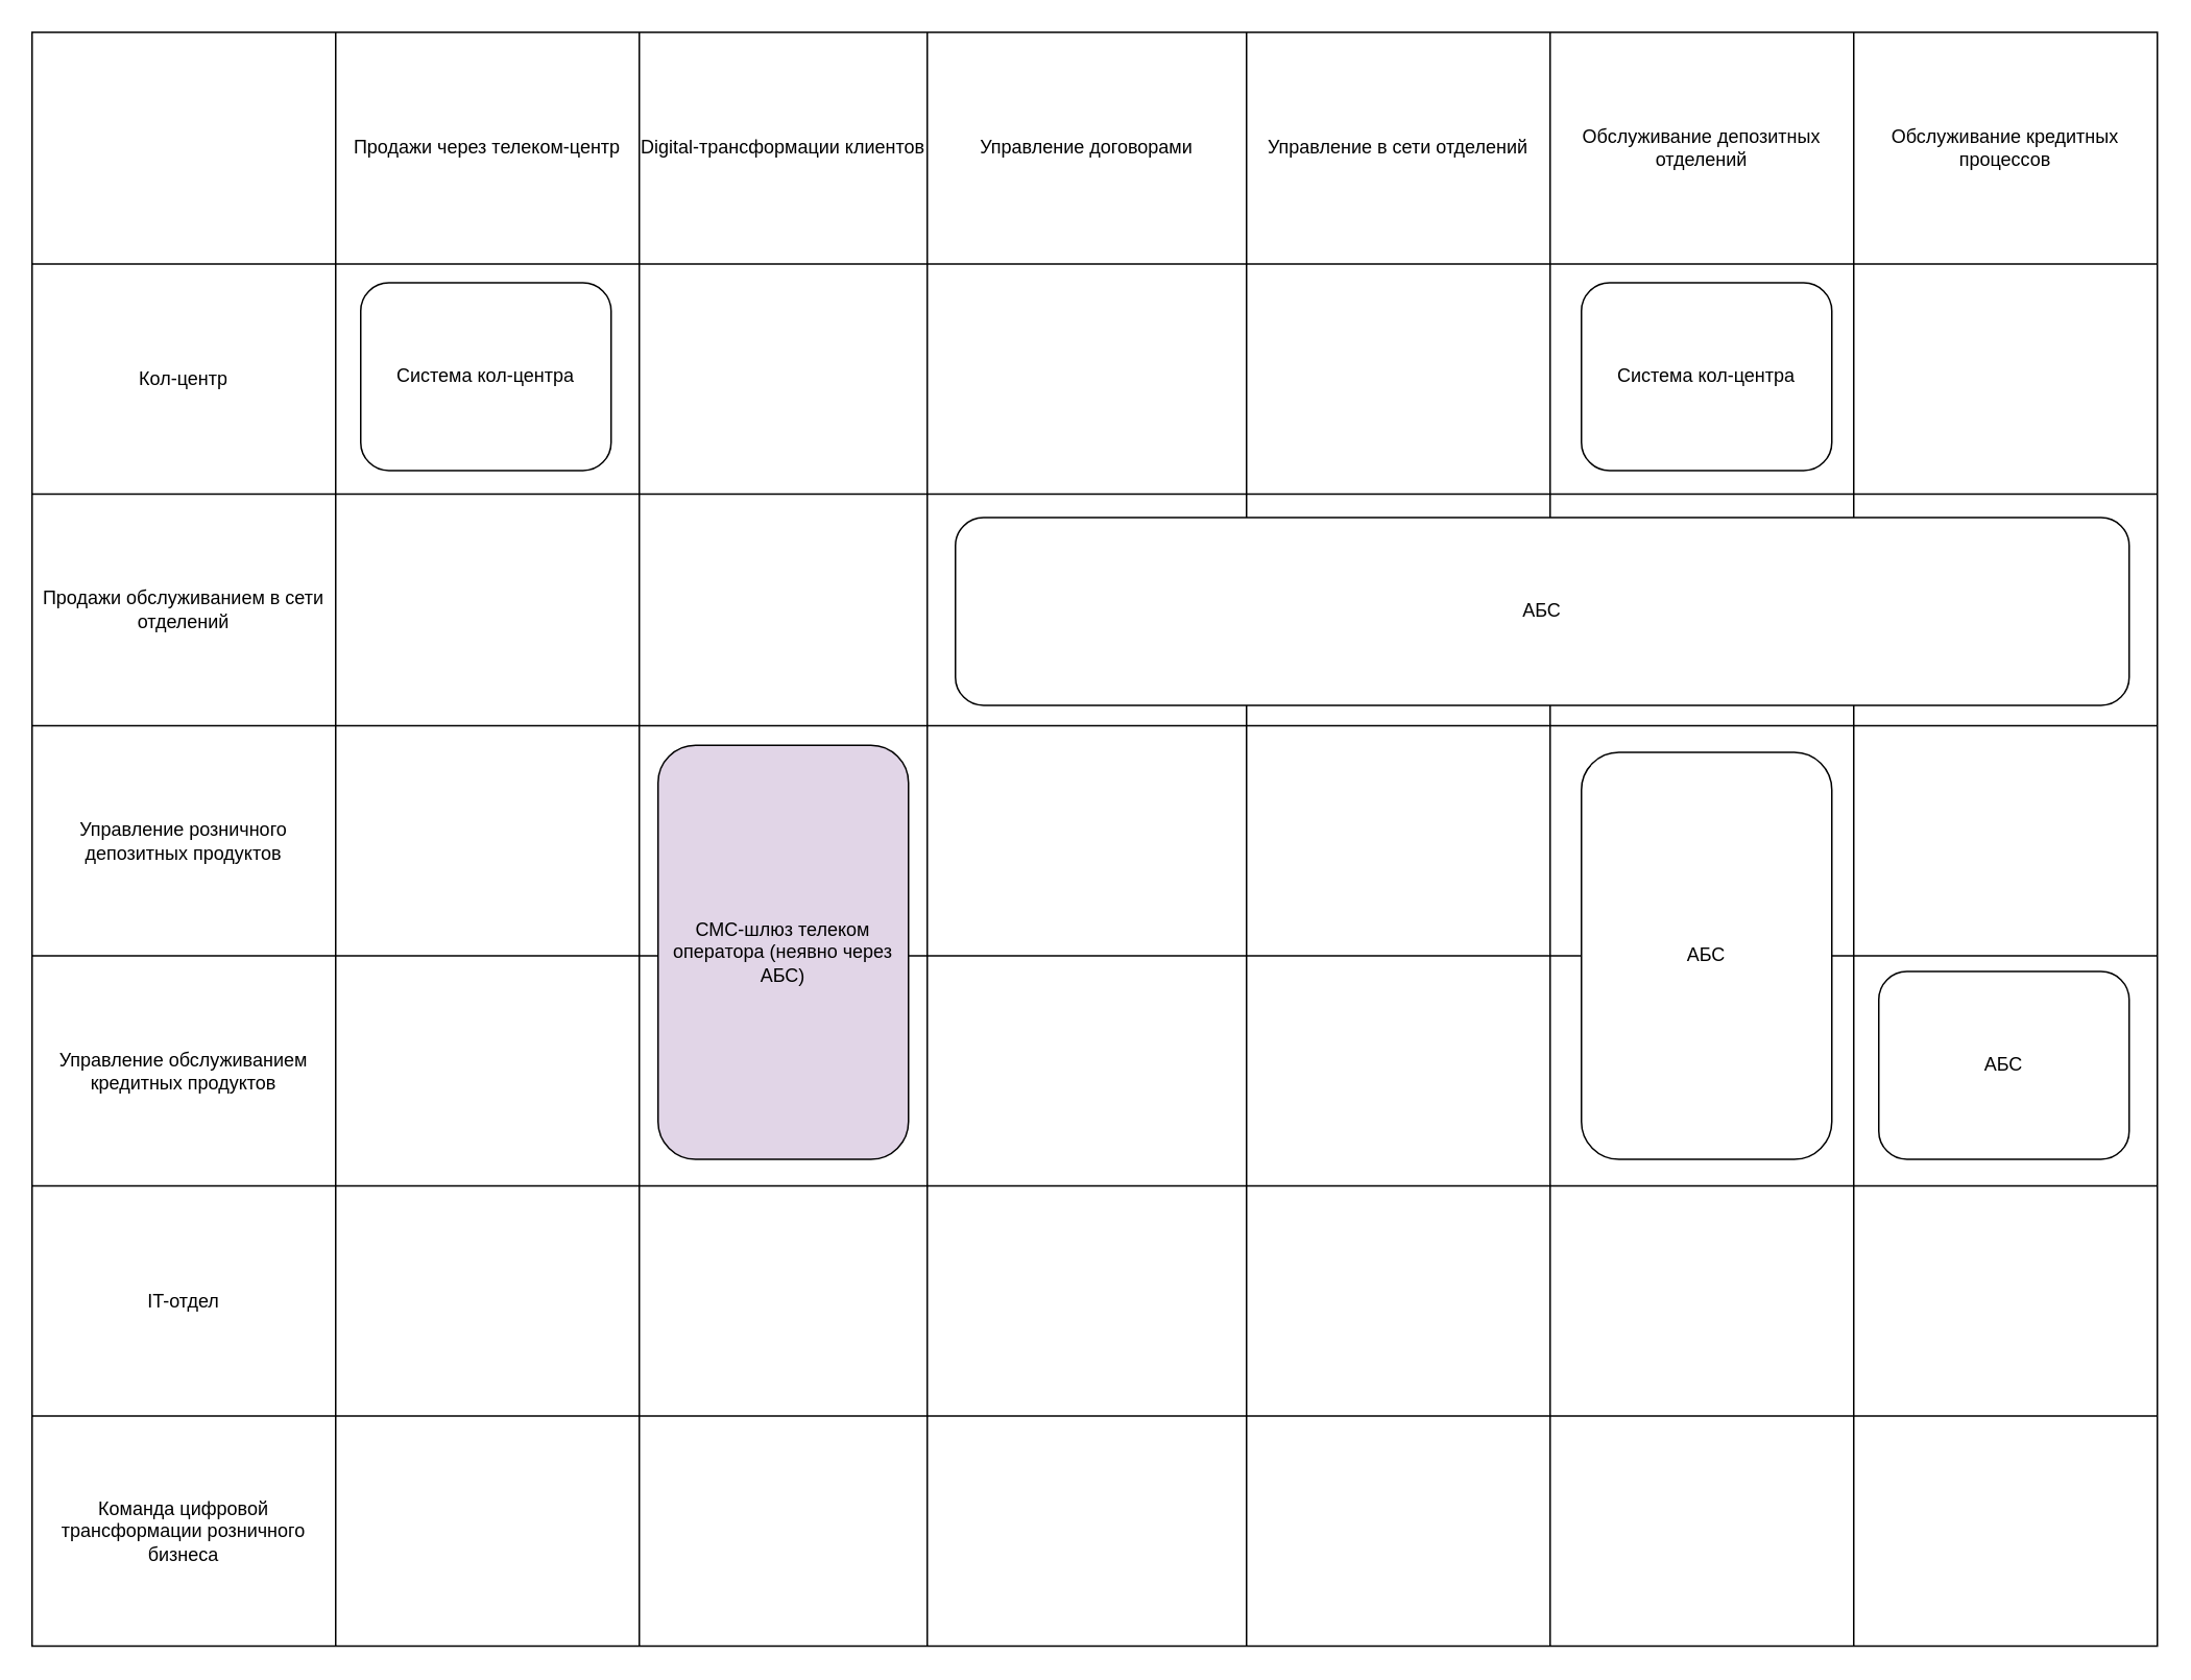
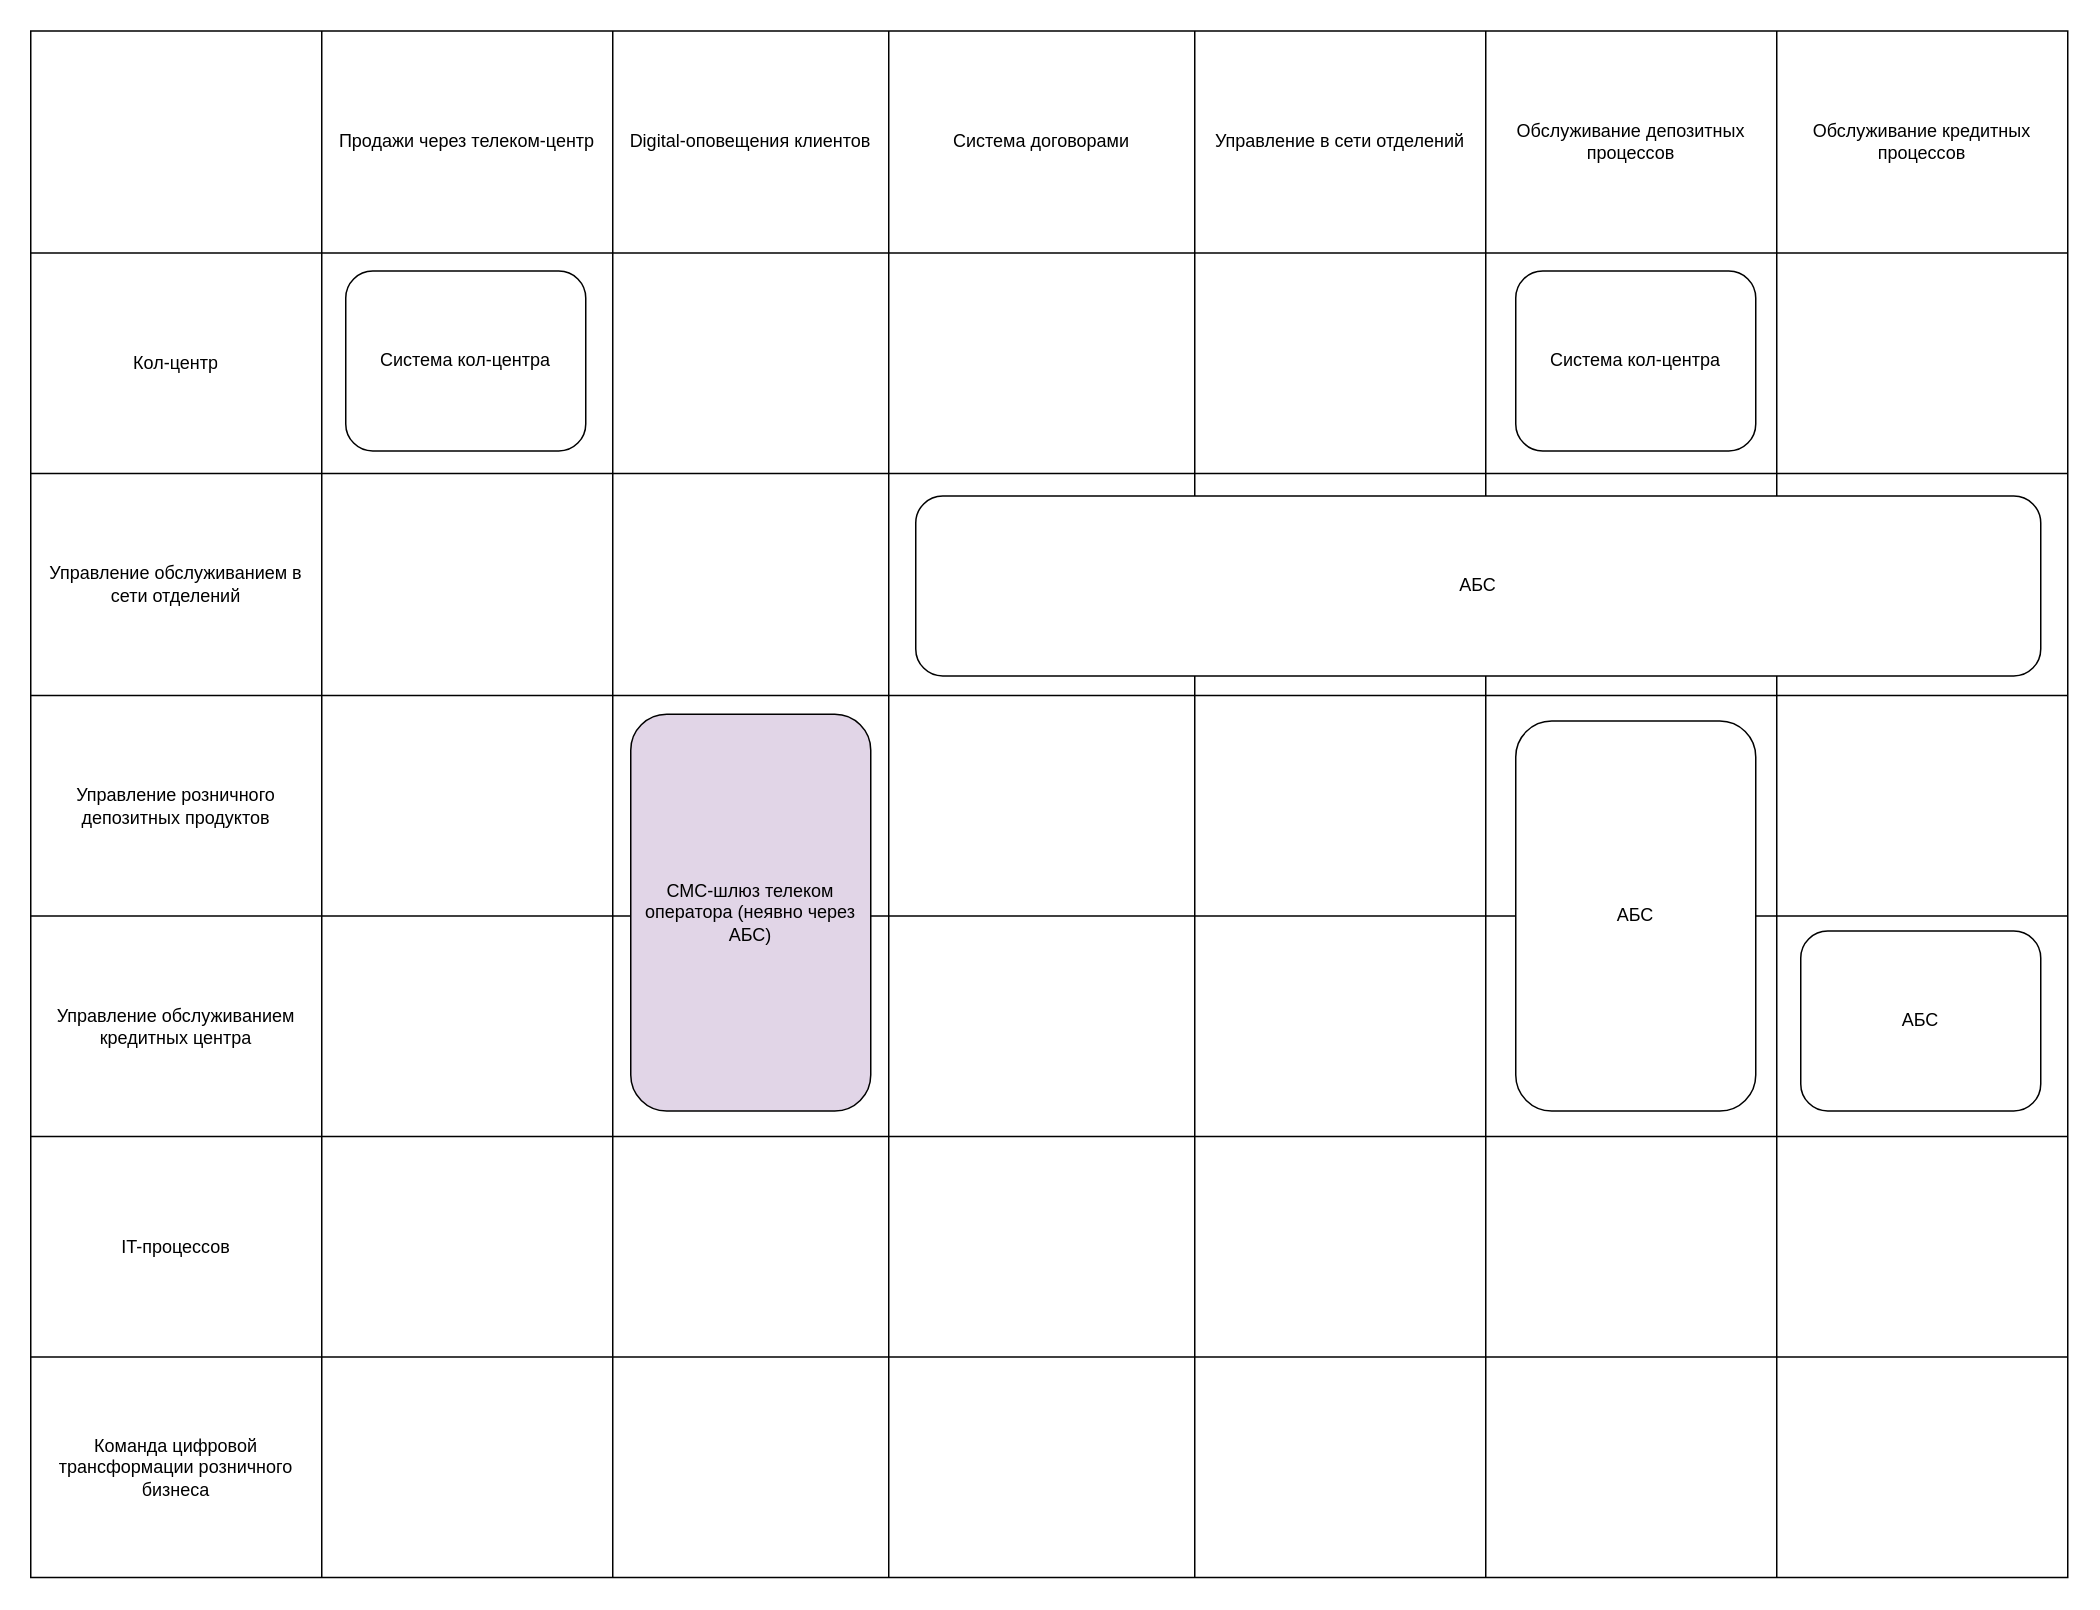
- <mxCell id="6" value="Digital-трансформации клиентов" style="shape=partialRectangle;html=1;whiteSpace=wrap;connectable=0;strokeColor=inherit;overflow=hidden;fillColor=none;top=0;left=0;bottom=0;right=0;pointerEvents=1;" vertex="1" parent="3"><mxGeometry x="388" width="184" height="148" as="geometry"><mxRectangle width="184" height="148" as="alternateBounds" /></mxGeometry></mxCell>
+ <mxCell id="6" value="Digital-оповещения клиентов" style="shape=partialRectangle;html=1;whiteSpace=wrap;connectable=0;strokeColor=inherit;overflow=hidden;fillColor=none;top=0;left=0;bottom=0;right=0;pointerEvents=1;" vertex="1" parent="3"><mxGeometry x="388" width="184" height="148" as="geometry"><mxRectangle width="184" height="148" as="alternateBounds" /></mxGeometry></mxCell>
- <mxCell id="7" value="Управление договорами" style="shape=partialRectangle;html=1;whiteSpace=wrap;connectable=0;strokeColor=inherit;overflow=hidden;fillColor=none;top=0;left=0;bottom=0;right=0;pointerEvents=1;" vertex="1" parent="3"><mxGeometry x="572" width="204" height="148" as="geometry"><mxRectangle width="204" height="148" as="alternateBounds" /></mxGeometry></mxCell>
+ <mxCell id="7" value="Система договорами" style="shape=partialRectangle;html=1;whiteSpace=wrap;connectable=0;strokeColor=inherit;overflow=hidden;fillColor=none;top=0;left=0;bottom=0;right=0;pointerEvents=1;" vertex="1" parent="3"><mxGeometry x="572" width="204" height="148" as="geometry"><mxRectangle width="204" height="148" as="alternateBounds" /></mxGeometry></mxCell>
- <mxCell id="9" value="Обслуживание депозитных отделений" style="shape=partialRectangle;html=1;whiteSpace=wrap;connectable=0;strokeColor=inherit;overflow=hidden;fillColor=none;top=0;left=0;bottom=0;right=0;pointerEvents=1;" vertex="1" parent="3"><mxGeometry x="970" width="194" height="148" as="geometry"><mxRectangle width="194" height="148" as="alternateBounds" /></mxGeometry></mxCell>
+ <mxCell id="9" value="Обслуживание депозитных процессов" style="shape=partialRectangle;html=1;whiteSpace=wrap;connectable=0;strokeColor=inherit;overflow=hidden;fillColor=none;top=0;left=0;bottom=0;right=0;pointerEvents=1;" vertex="1" parent="3"><mxGeometry x="970" width="194" height="148" as="geometry"><mxRectangle width="194" height="148" as="alternateBounds" /></mxGeometry></mxCell>
- <mxCell id="20" value="Продажи обслуживанием в сети отделений" style="shape=partialRectangle;html=1;whiteSpace=wrap;connectable=0;strokeColor=inherit;overflow=hidden;fillColor=none;top=0;left=0;bottom=0;right=0;pointerEvents=1;" vertex="1" parent="19"><mxGeometry width="194" height="148" as="geometry"><mxRectangle width="194" height="148" as="alternateBounds" /></mxGeometry></mxCell>
+ <mxCell id="20" value="Управление обслуживанием в сети отделений" style="shape=partialRectangle;html=1;whiteSpace=wrap;connectable=0;strokeColor=inherit;overflow=hidden;fillColor=none;top=0;left=0;bottom=0;right=0;pointerEvents=1;" vertex="1" parent="19"><mxGeometry width="194" height="148" as="geometry"><mxRectangle width="194" height="148" as="alternateBounds" /></mxGeometry></mxCell>
- <mxCell id="36" value="Управление обслуживанием кредитных продуктов" style="shape=partialRectangle;html=1;whiteSpace=wrap;connectable=0;strokeColor=inherit;overflow=hidden;fillColor=none;top=0;left=0;bottom=0;right=0;pointerEvents=1;" vertex="1" parent="35"><mxGeometry width="194" height="147" as="geometry"><mxRectangle width="194" height="147" as="alternateBounds" /></mxGeometry></mxCell>
+ <mxCell id="36" value="Управление обслуживанием кредитных центра" style="shape=partialRectangle;html=1;whiteSpace=wrap;connectable=0;strokeColor=inherit;overflow=hidden;fillColor=none;top=0;left=0;bottom=0;right=0;pointerEvents=1;" vertex="1" parent="35"><mxGeometry width="194" height="147" as="geometry"><mxRectangle width="194" height="147" as="alternateBounds" /></mxGeometry></mxCell>
- <mxCell id="44" value="IT-отдел" style="shape=partialRectangle;html=1;whiteSpace=wrap;connectable=0;strokeColor=inherit;overflow=hidden;fillColor=none;top=0;left=0;bottom=0;right=0;pointerEvents=1;" vertex="1" parent="43"><mxGeometry width="194" height="147" as="geometry"><mxRectangle width="194" height="147" as="alternateBounds" /></mxGeometry></mxCell>
+ <mxCell id="44" value="IT-процессов" style="shape=partialRectangle;html=1;whiteSpace=wrap;connectable=0;strokeColor=inherit;overflow=hidden;fillColor=none;top=0;left=0;bottom=0;right=0;pointerEvents=1;" vertex="1" parent="43"><mxGeometry width="194" height="147" as="geometry"><mxRectangle width="194" height="147" as="alternateBounds" /></mxGeometry></mxCell>
